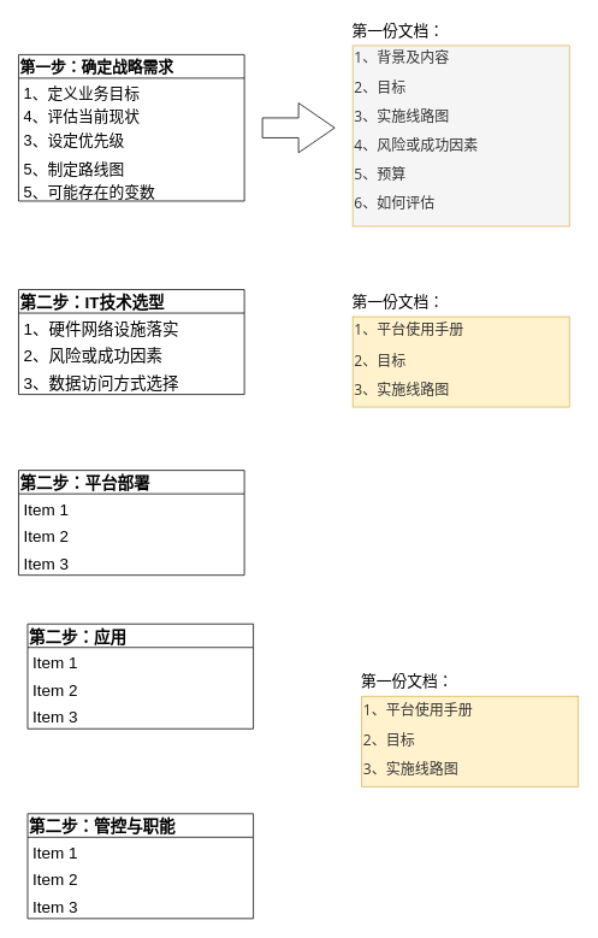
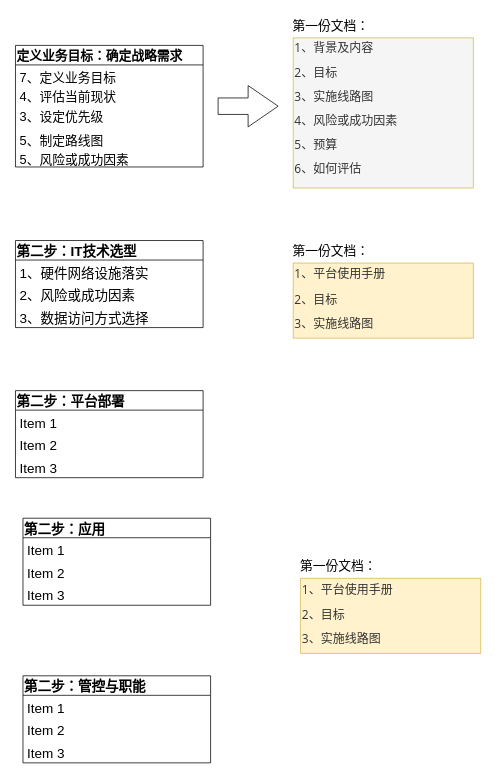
- <mxCell id="2" value="第一步：确定战略需求" style="swimlane;fontStyle=1;childLayout=stackLayout;horizontal=1;startSize=26;fillColor=none;horizontalStack=0;resizeParent=1;resizeParentMax=0;resizeLast=0;collapsible=1;marginBottom=0;fontSize=17;align=left;" vertex="1" parent="1"><mxGeometry x="20" y="60" width="250" height="162" as="geometry" /></mxCell>
+ <mxCell id="2" value="定义业务目标：确定战略需求" style="swimlane;fontStyle=1;childLayout=stackLayout;horizontal=1;startSize=26;fillColor=none;horizontalStack=0;resizeParent=1;resizeParentMax=0;resizeLast=0;collapsible=1;marginBottom=0;fontSize=17;align=left;" vertex="1" parent="1"><mxGeometry x="20" y="60" width="250" height="162" as="geometry" /></mxCell>
- <mxCell id="3" value="1、定义业务目标" style="text;strokeColor=none;fillColor=none;align=left;verticalAlign=top;spacingLeft=4;spacingRight=4;overflow=hidden;rotatable=0;points=[[0,0.5],[1,0.5]];portConstraint=eastwest;fontSize=17;" vertex="1" parent="2"><mxGeometry y="26" width="250" height="26" as="geometry" /></mxCell>
+ <mxCell id="3" value="7、定义业务目标" style="text;strokeColor=none;fillColor=none;align=left;verticalAlign=top;spacingLeft=4;spacingRight=4;overflow=hidden;rotatable=0;points=[[0,0.5],[1,0.5]];portConstraint=eastwest;fontSize=17;" vertex="1" parent="2"><mxGeometry y="26" width="250" height="26" as="geometry" /></mxCell>
- <mxCell id="7" value="5、可能存在的变数" style="text;strokeColor=none;fillColor=none;align=left;verticalAlign=top;spacingLeft=4;spacingRight=4;overflow=hidden;rotatable=0;points=[[0,0.5],[1,0.5]];portConstraint=eastwest;fontSize=17;" vertex="1" parent="2"><mxGeometry y="136" width="250" height="26" as="geometry" /></mxCell>
+ <mxCell id="7" value="5、风险或成功因素" style="text;strokeColor=none;fillColor=none;align=left;verticalAlign=top;spacingLeft=4;spacingRight=4;overflow=hidden;rotatable=0;points=[[0,0.5],[1,0.5]];portConstraint=eastwest;fontSize=17;" vertex="1" parent="2"><mxGeometry y="136" width="250" height="26" as="geometry" /></mxCell>
